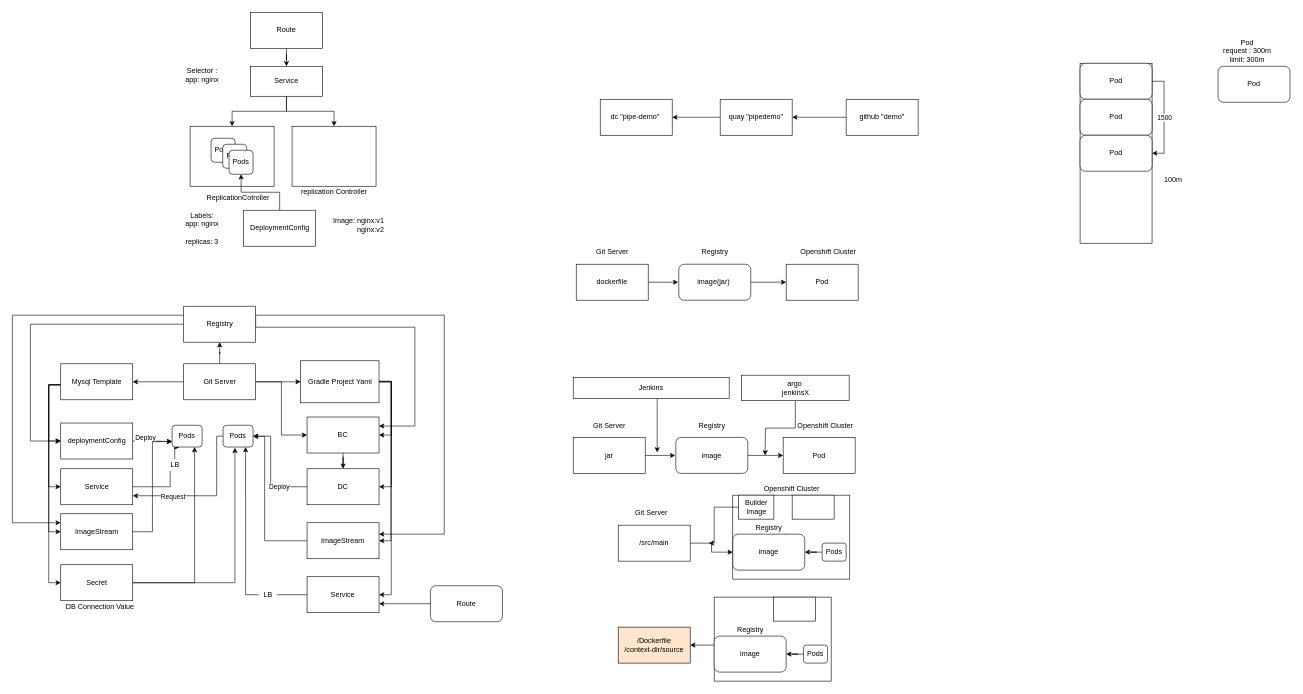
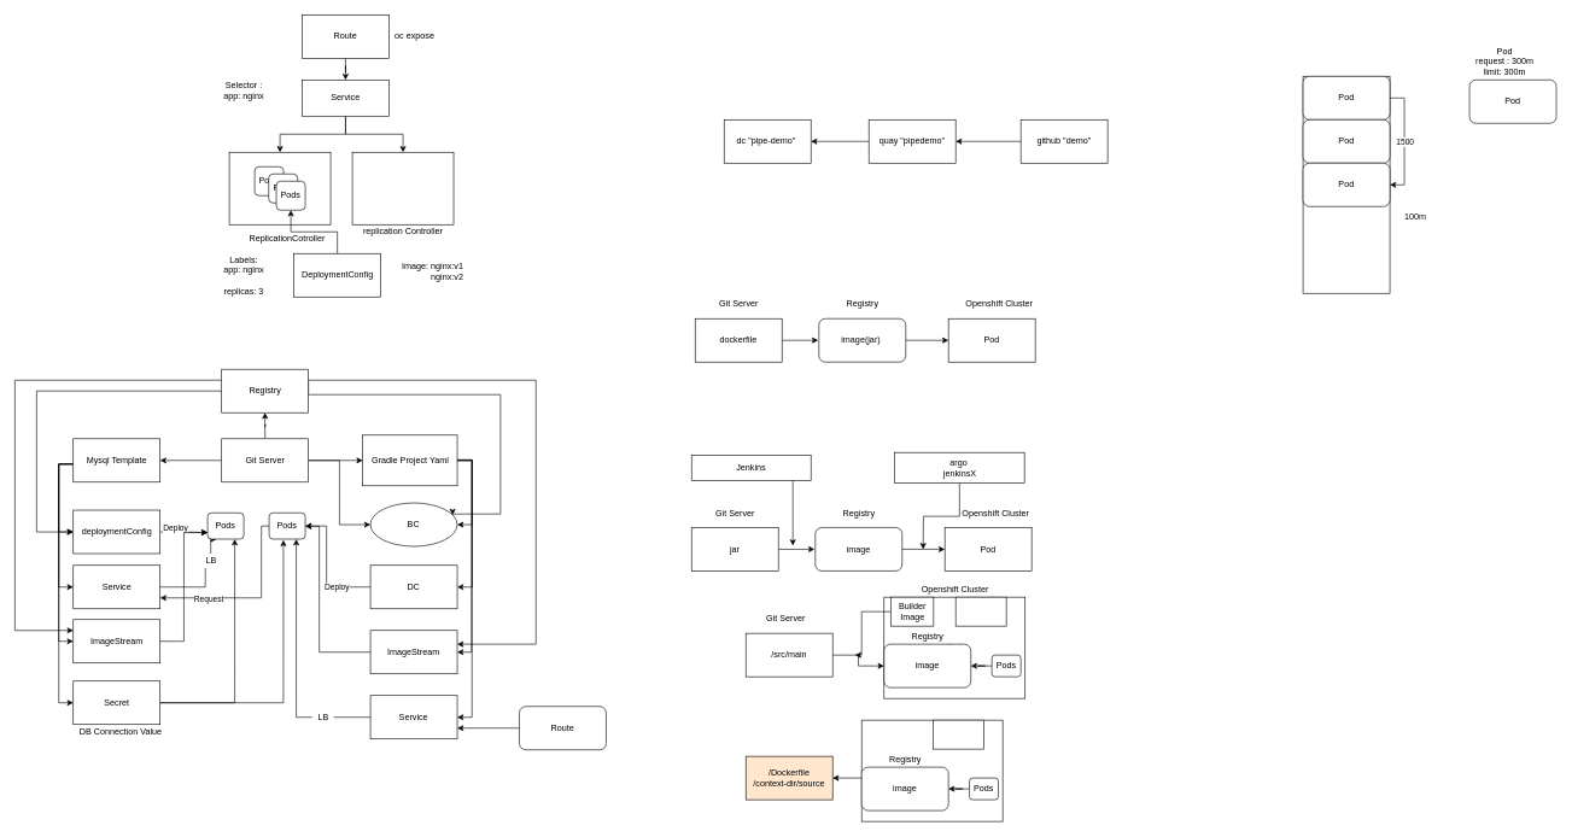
+ <mxCell id="19" value="oc expose" style="text;html=1;align=center;verticalAlign=middle;resizable=0;points=[];autosize=1;strokeColor=none;" parent="1" vertex="1"><mxGeometry x="536.88" y="40" width="70" height="20" as="geometry" /></mxCell>
- <mxCell id="42" value="Jenkins" style="whiteSpace=wrap;html=1;" vertex="1" parent="1"><mxGeometry x="955" y="628.75" width="260" height="35" as="geometry" /></mxCell>
+ <mxCell id="42" value="Jenkins" style="whiteSpace=wrap;html=1;" vertex="1" parent="1"><mxGeometry x="955" y="628.75" width="165" height="35" as="geometry" /></mxCell>
- <mxCell id="95" value="BC" style="whiteSpace=wrap;html=1;" vertex="1" parent="1"><mxGeometry x="511.26" y="694.75" width="120" height="60" as="geometry" /></mxCell>
+ <mxCell id="95" value="BC" style="ellipse;whiteSpace=wrap;html=1;" vertex="1" parent="1"><mxGeometry x="511.26" y="694.75" width="120" height="60" as="geometry" /></mxCell>
- <mxCell id="94" style="edgeStyle=orthogonalEdgeStyle;rounded=0;orthogonalLoop=1;jettySize=auto;html=1;" edge="1" parent="1" source="95" target="98"><mxGeometry relative="1" as="geometry" /></mxCell>
